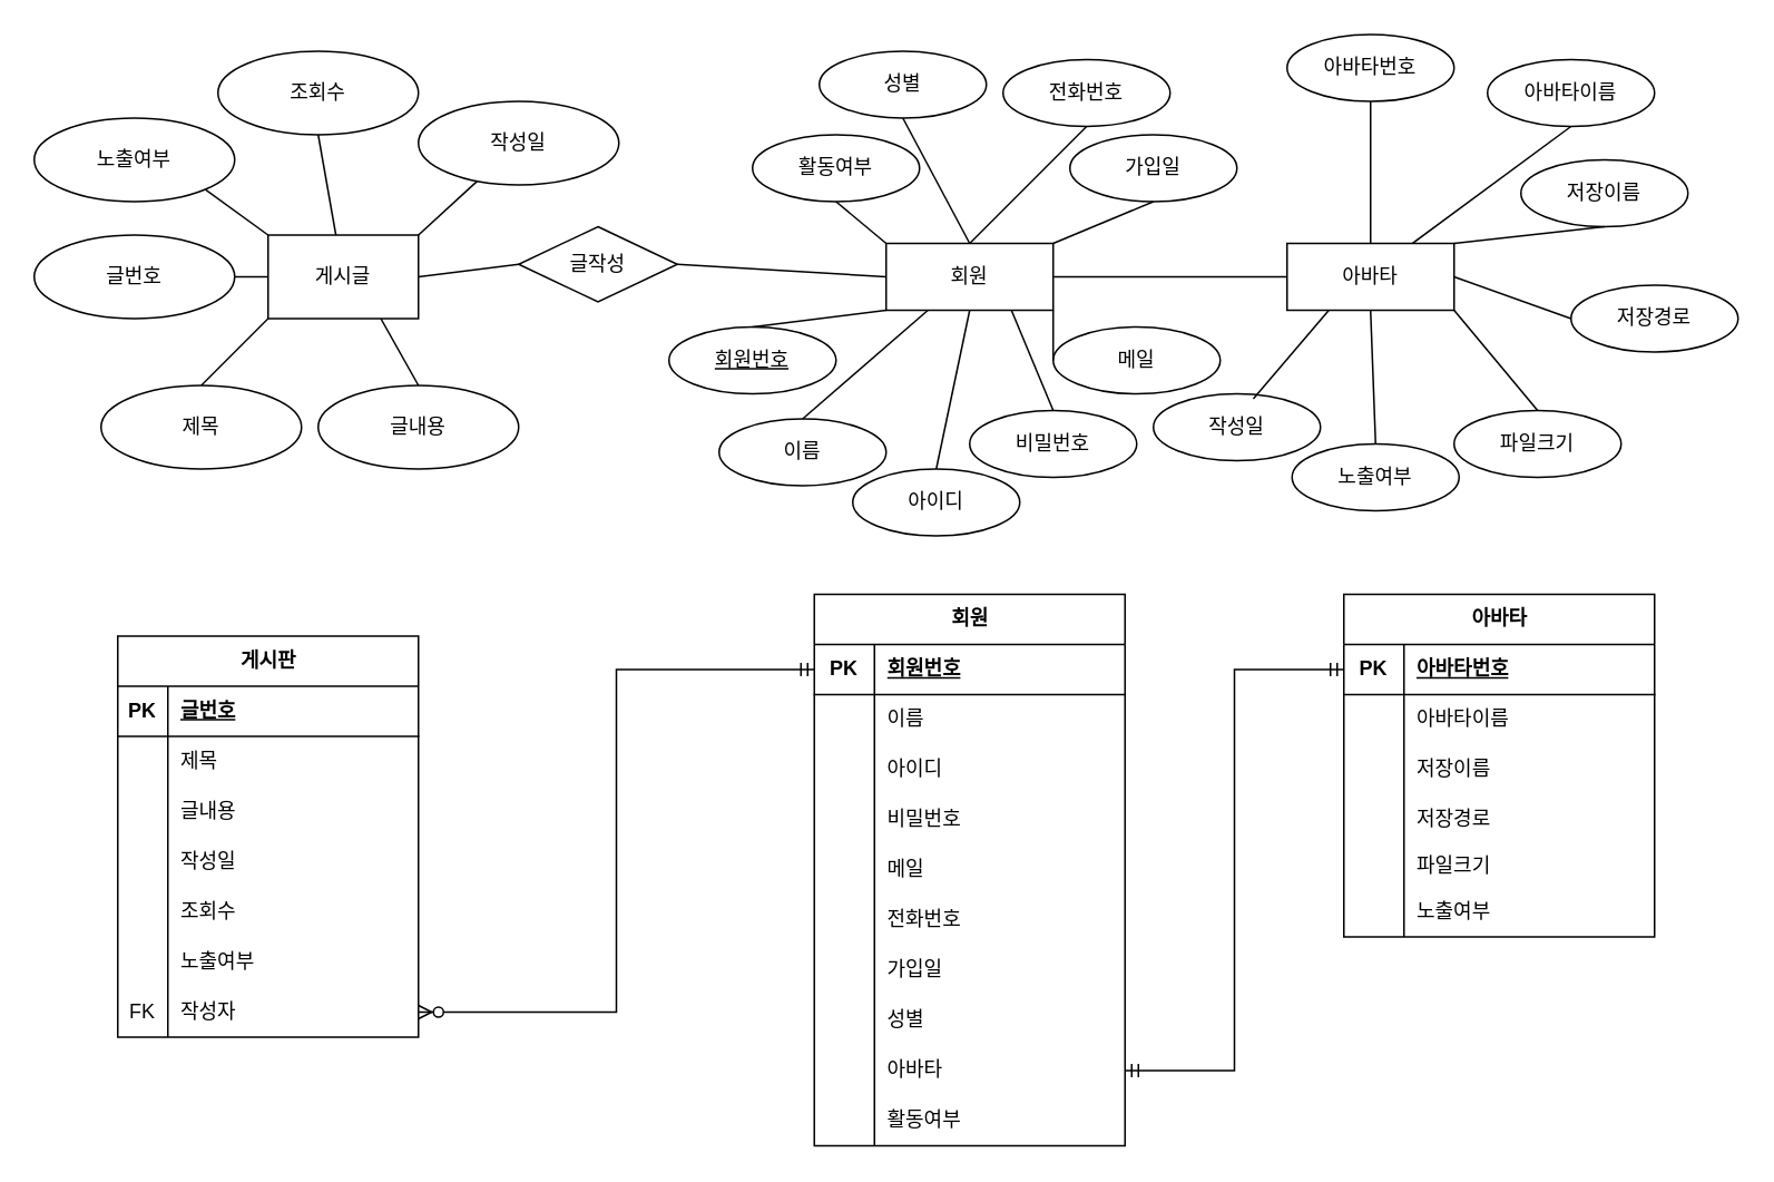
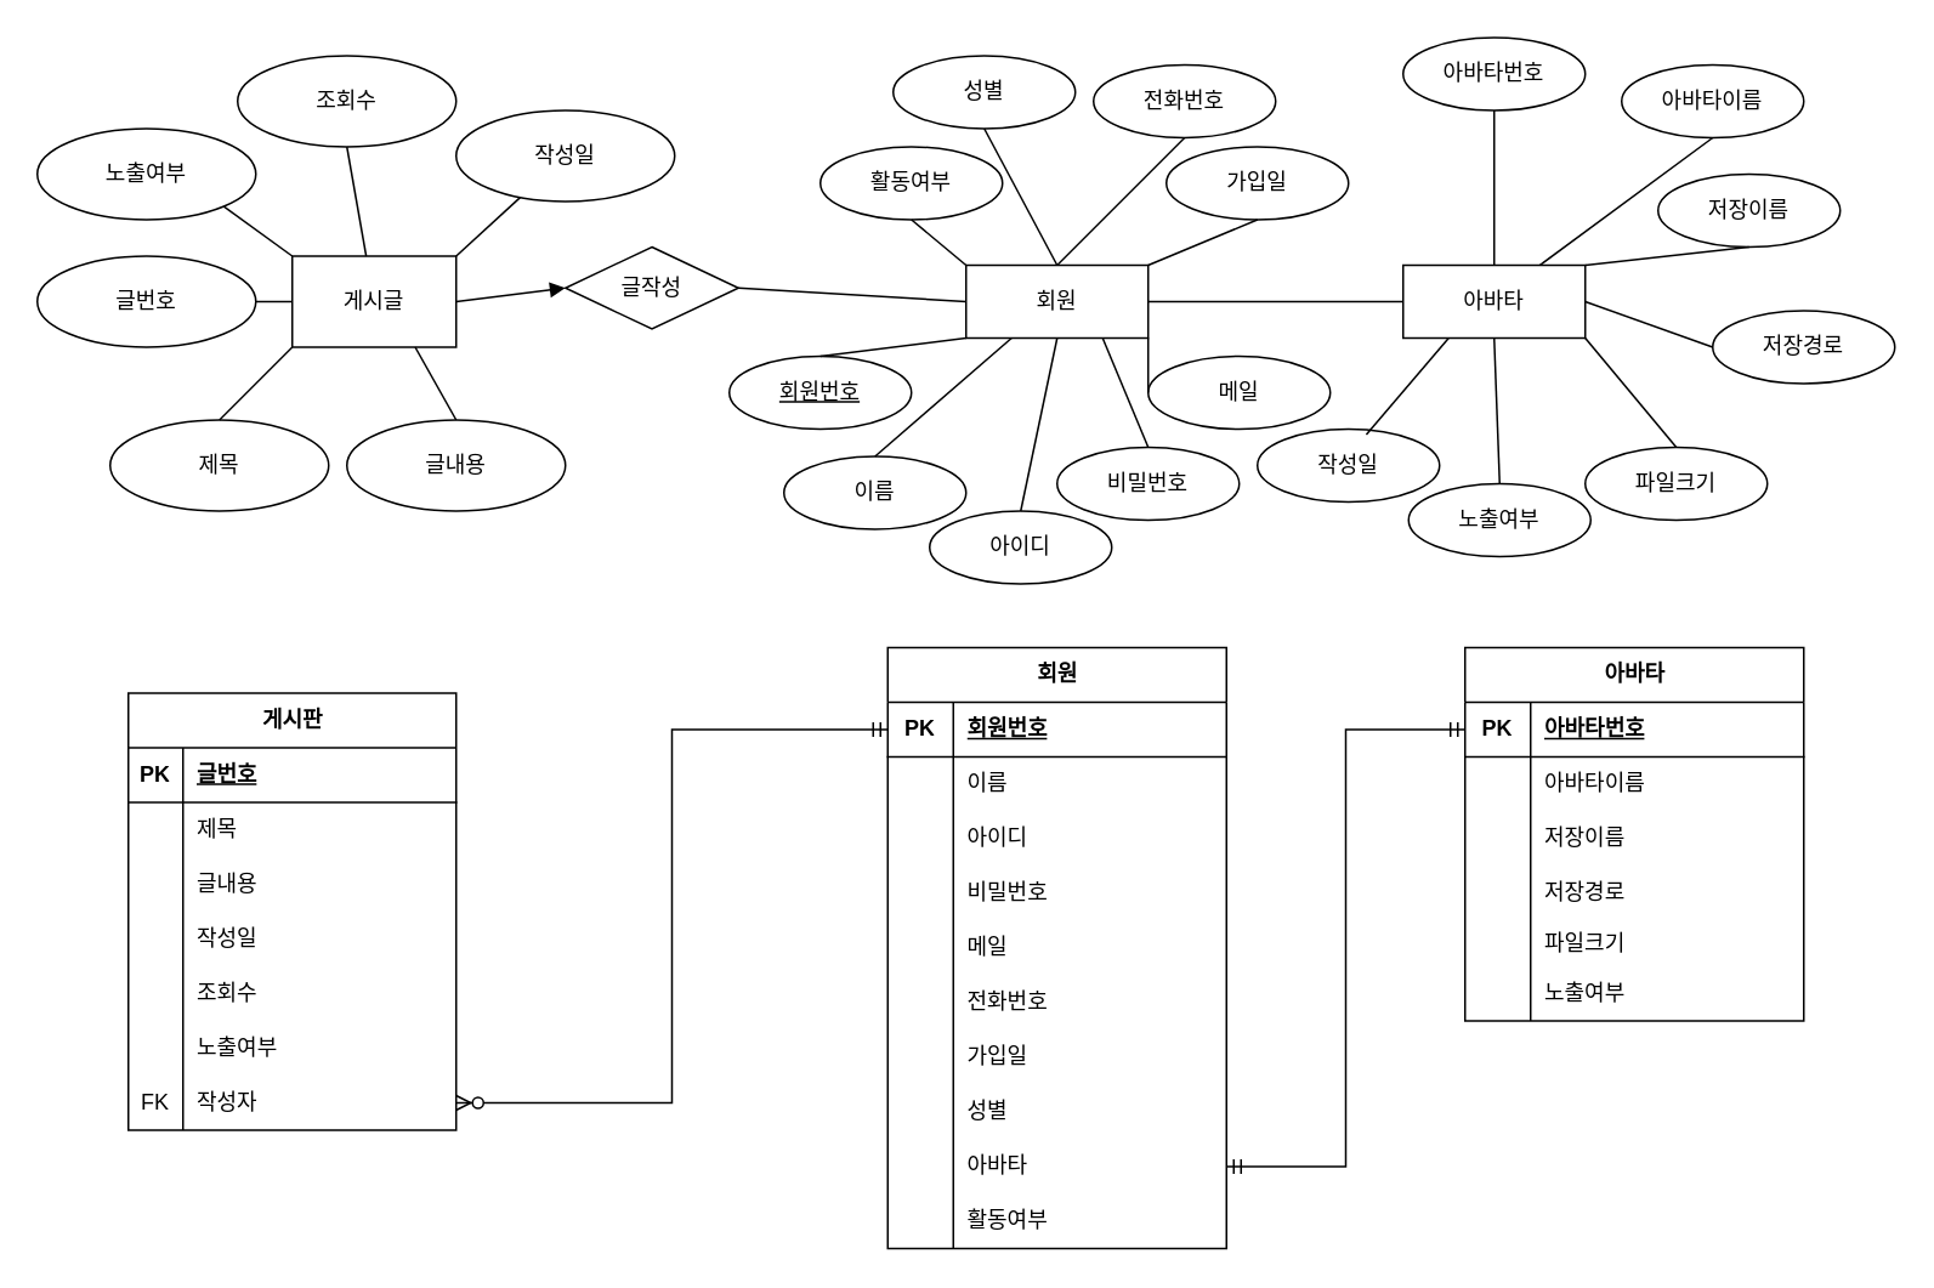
- <mxCell id="16" value="" style="endArrow=none;html=1;rounded=0;exitX=1;exitY=0.5;exitDx=0;exitDy=0;entryX=0;entryY=0.5;entryDx=0;entryDy=0;" parent="1" source="2" target="15" edge="1"><mxGeometry relative="1" as="geometry"><mxPoint x="340" y="350" as="sourcePoint" /><mxPoint x="500" y="350" as="targetPoint" /></mxGeometry></mxCell>
+ <mxCell id="16" value="" style="endArrow=block;html=1;rounded=0;exitX=1;exitY=0.5;exitDx=0;exitDy=0;entryX=0;entryY=0.5;entryDx=0;entryDy=0;" parent="1" source="2" target="15" edge="1"><mxGeometry relative="1" as="geometry"><mxPoint x="340" y="350" as="sourcePoint" /><mxPoint x="500" y="350" as="targetPoint" /></mxGeometry></mxCell>
